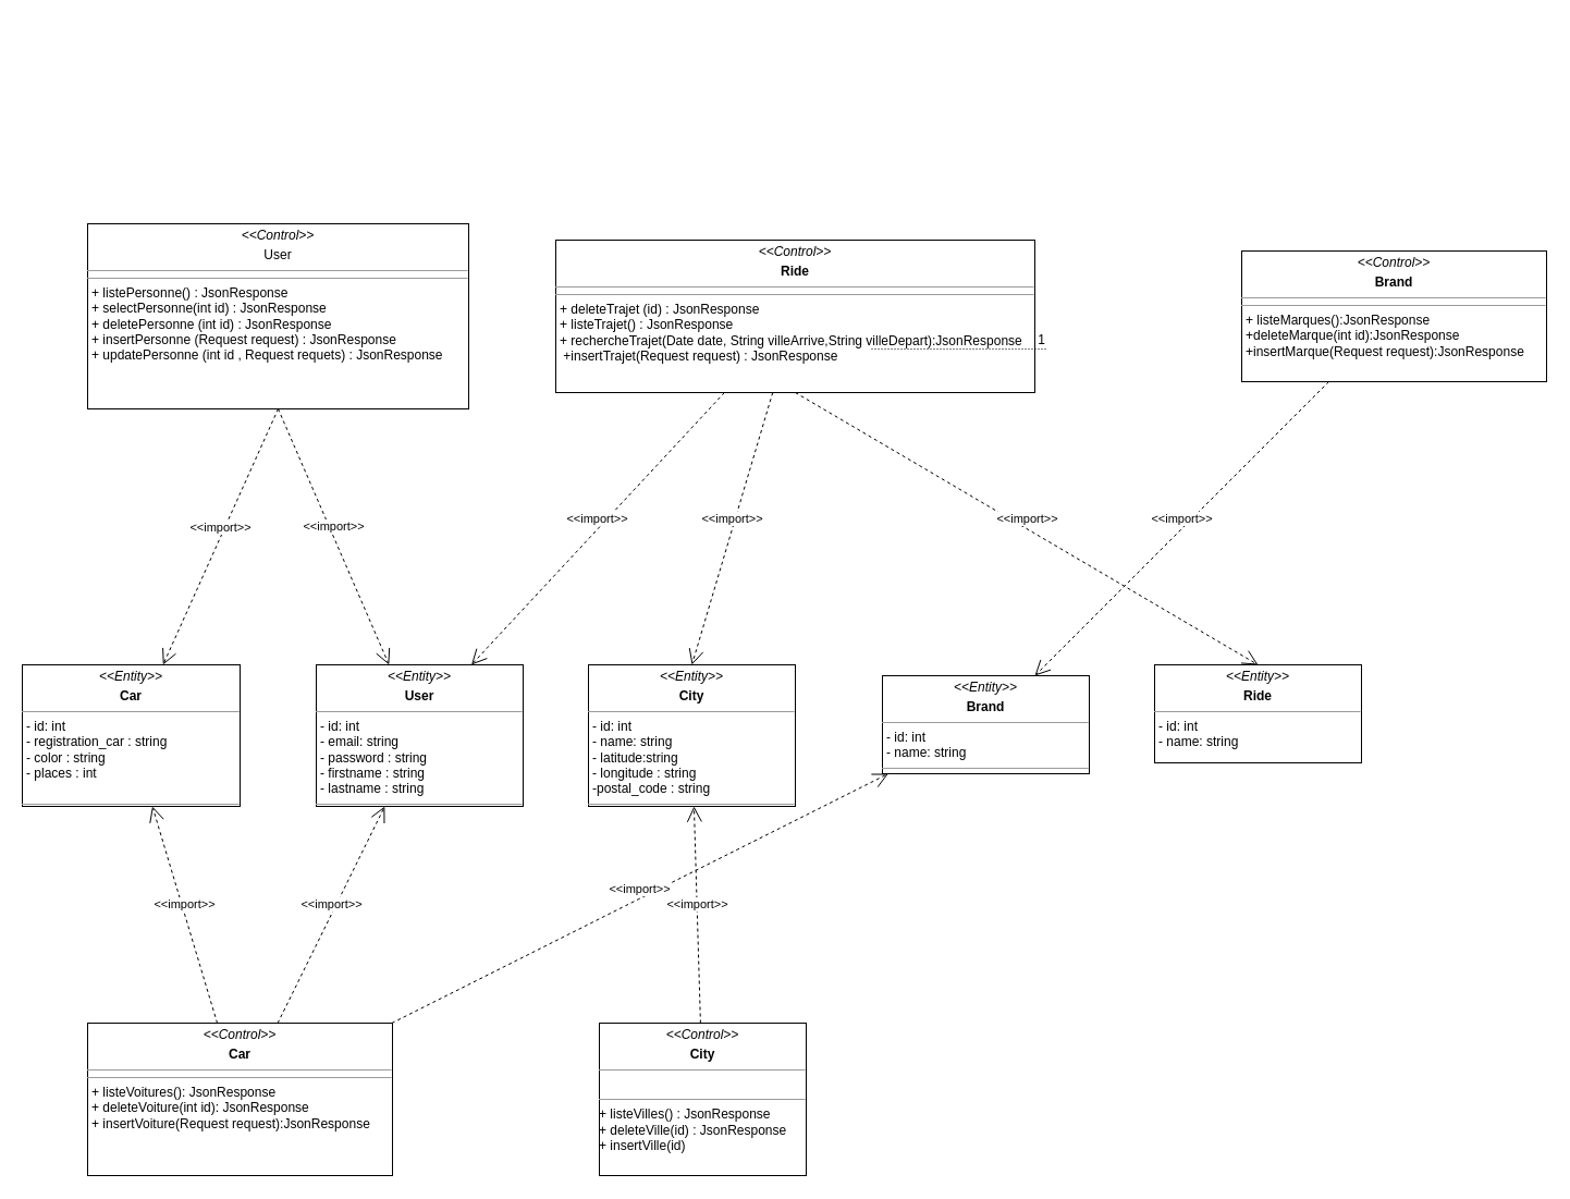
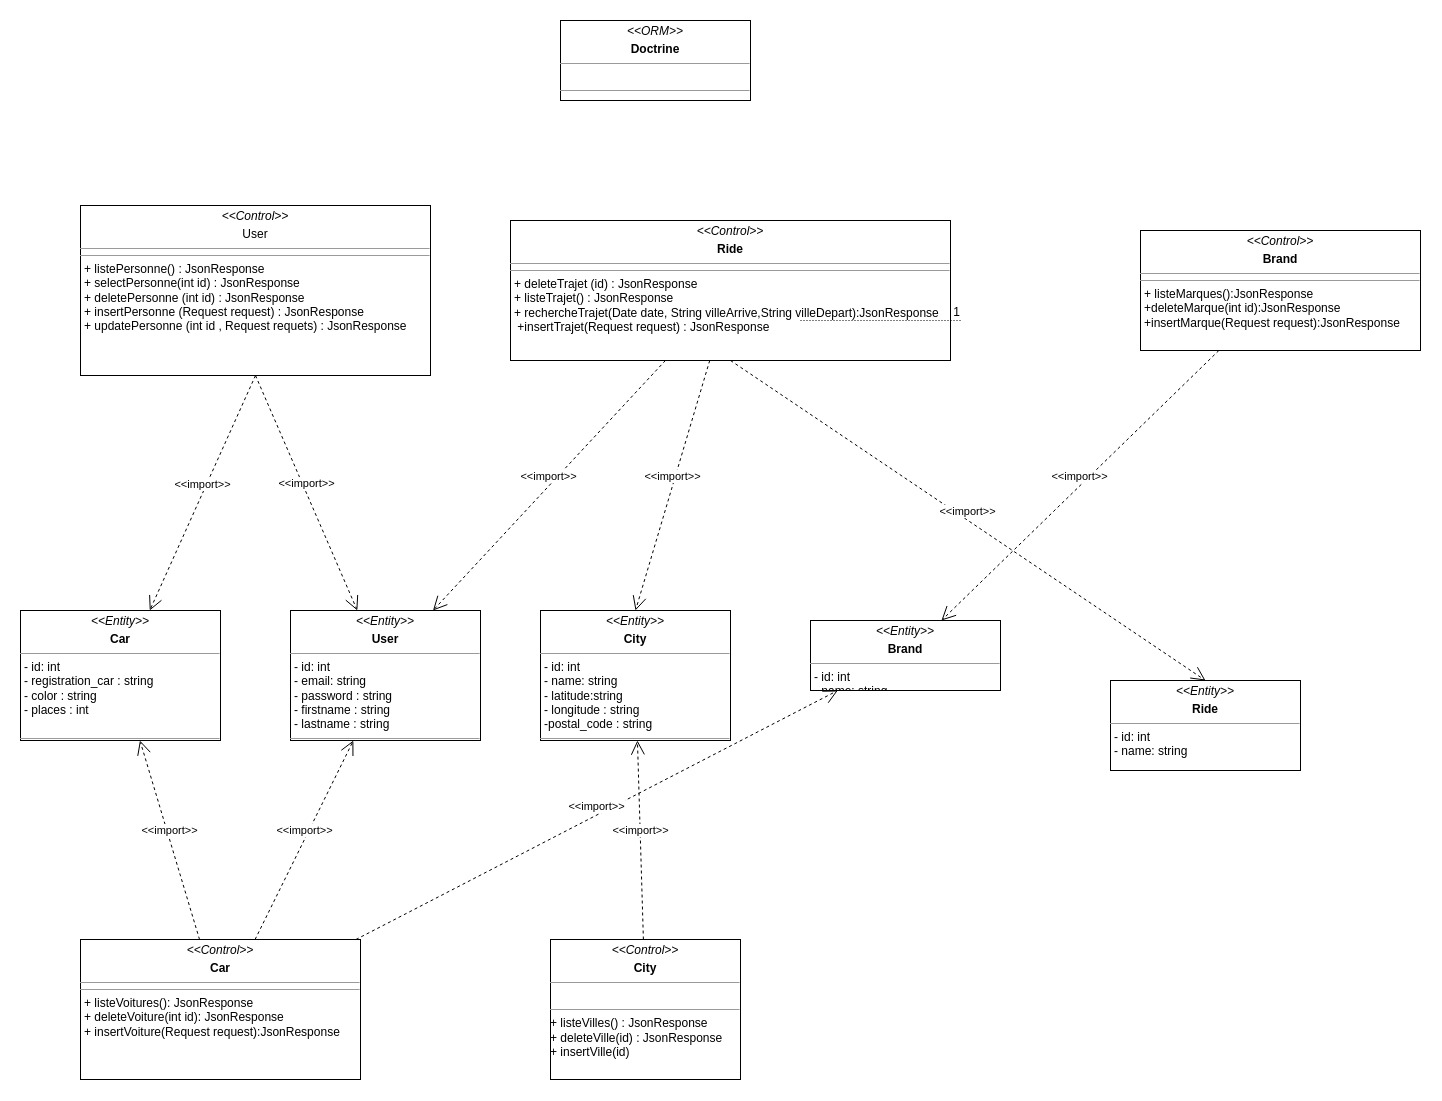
+ <mxCell id="12" value="&lt;p style=&quot;margin:0px;margin-top:4px;text-align:center;&quot;&gt;&lt;i&gt;&amp;lt;&amp;lt;ORM&amp;gt;&amp;gt;&lt;/i&gt;&lt;b&gt;&lt;br&gt;&lt;/b&gt;&lt;/p&gt;&lt;p style=&quot;margin:0px;margin-top:4px;text-align:center;&quot;&gt;&lt;b&gt;Doctrine&lt;/b&gt;&lt;br&gt;&lt;b&gt;&lt;/b&gt;&lt;/p&gt;&lt;hr size=&quot;1&quot;&gt;&lt;br&gt;&lt;hr size=&quot;1&quot;&gt;" style="verticalAlign=top;align=left;overflow=fill;fontSize=12;fontFamily=Helvetica;html=1;" vertex="1" parent="1"><mxGeometry x="560" y="20" width="190" height="80" as="geometry" /></mxCell>
- <mxCell id="6" value="&lt;p style=&quot;margin:0px;margin-top:4px;text-align:center;&quot;&gt;&lt;i&gt;&amp;lt;&amp;lt;Entity&amp;gt;&amp;gt;&lt;/i&gt;&lt;b&gt;&lt;br&gt;&lt;/b&gt;&lt;/p&gt;&lt;p style=&quot;margin:0px;margin-top:4px;text-align:center;&quot;&gt;&lt;b&gt;Ride&lt;/b&gt;&lt;br&gt;&lt;b&gt;&lt;/b&gt;&lt;/p&gt;&lt;hr size=&quot;1&quot;&gt;&lt;p style=&quot;margin:0px;margin-left:4px;&quot;&gt;- id: int&lt;br&gt;- name: string&lt;/p&gt;" style="verticalAlign=top;align=left;overflow=fill;fontSize=12;fontFamily=Helvetica;html=1;" vertex="1" parent="1"><mxGeometry x="1060" y="610" width="190" height="90" as="geometry" /></mxCell>
+ <mxCell id="6" value="&lt;p style=&quot;margin:0px;margin-top:4px;text-align:center;&quot;&gt;&lt;i&gt;&amp;lt;&amp;lt;Entity&amp;gt;&amp;gt;&lt;/i&gt;&lt;b&gt;&lt;br&gt;&lt;/b&gt;&lt;/p&gt;&lt;p style=&quot;margin:0px;margin-top:4px;text-align:center;&quot;&gt;&lt;b&gt;Ride&lt;/b&gt;&lt;br&gt;&lt;b&gt;&lt;/b&gt;&lt;/p&gt;&lt;hr size=&quot;1&quot;&gt;&lt;p style=&quot;margin:0px;margin-left:4px;&quot;&gt;- id: int&lt;br&gt;- name: string&lt;/p&gt;" style="verticalAlign=top;align=left;overflow=fill;fontSize=12;fontFamily=Helvetica;html=1;" vertex="1" parent="1"><mxGeometry x="1110" y="680" width="190" height="90" as="geometry" /></mxCell>
- <mxCell id="3" value="&lt;p style=&quot;margin:0px;margin-top:4px;text-align:center;&quot;&gt;&lt;i&gt;&amp;lt;&amp;lt;Entity&amp;gt;&amp;gt;&lt;/i&gt;&lt;b&gt;&lt;br&gt;&lt;/b&gt;&lt;/p&gt;&lt;p style=&quot;margin:0px;margin-top:4px;text-align:center;&quot;&gt;&lt;b&gt;Brand&lt;/b&gt;&lt;br&gt;&lt;b&gt;&lt;/b&gt;&lt;/p&gt;&lt;hr size=&quot;1&quot;&gt;&lt;p style=&quot;margin:0px;margin-left:4px;&quot;&gt;- id: int&lt;br&gt;- name: string&lt;/p&gt;&lt;hr size=&quot;1&quot;&gt;" style="verticalAlign=top;align=left;overflow=fill;fontSize=12;fontFamily=Helvetica;html=1;" vertex="1" parent="1"><mxGeometry x="810" y="620" width="190" height="90" as="geometry" /></mxCell>
+ <mxCell id="3" value="&lt;p style=&quot;margin:0px;margin-top:4px;text-align:center;&quot;&gt;&lt;i&gt;&amp;lt;&amp;lt;Entity&amp;gt;&amp;gt;&lt;/i&gt;&lt;b&gt;&lt;br&gt;&lt;/b&gt;&lt;/p&gt;&lt;p style=&quot;margin:0px;margin-top:4px;text-align:center;&quot;&gt;&lt;b&gt;Brand&lt;/b&gt;&lt;br&gt;&lt;b&gt;&lt;/b&gt;&lt;/p&gt;&lt;hr size=&quot;1&quot;&gt;&lt;p style=&quot;margin:0px;margin-left:4px;&quot;&gt;- id: int&lt;br&gt;- name: string&lt;/p&gt;&lt;hr size=&quot;1&quot;&gt;" style="verticalAlign=top;align=left;overflow=fill;fontSize=12;fontFamily=Helvetica;html=1;" vertex="1" parent="1"><mxGeometry x="810" y="620" width="190" height="70" as="geometry" /></mxCell>
